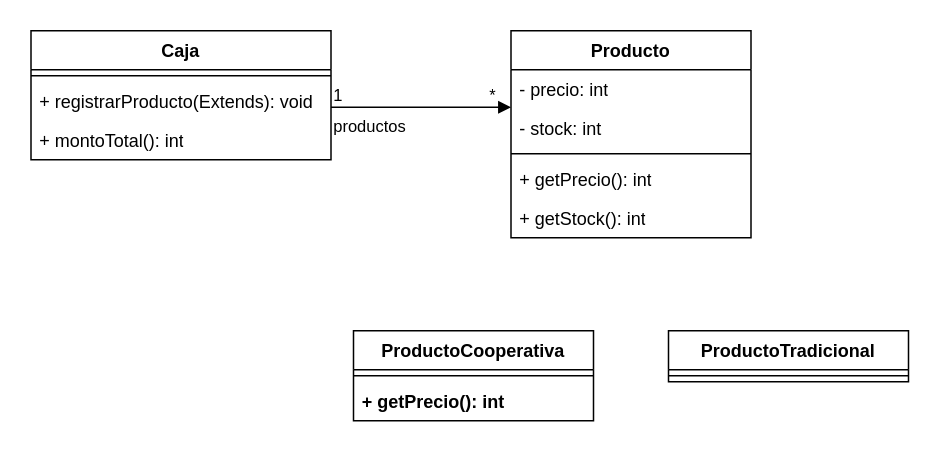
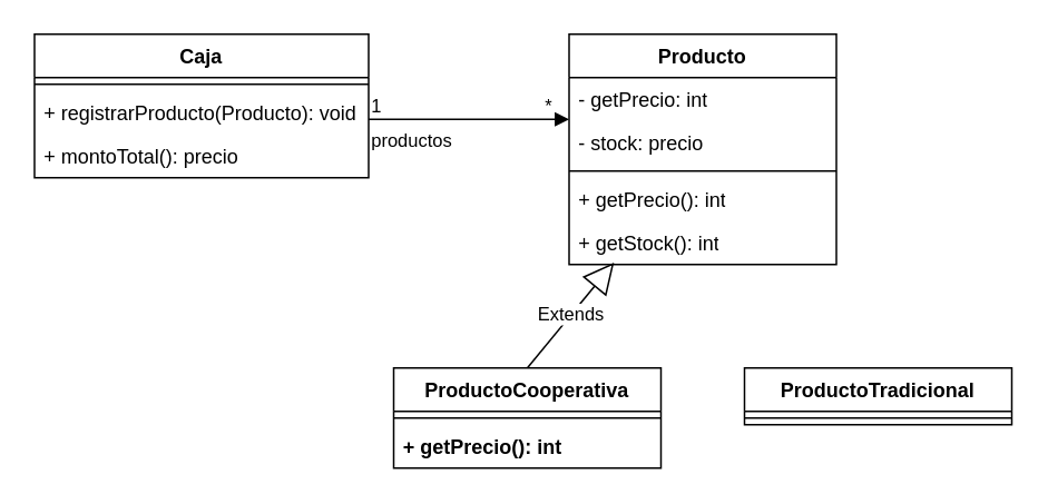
- <mxCell id="7" value="- precio: int" style="text;strokeColor=none;fillColor=none;align=left;verticalAlign=top;spacingLeft=4;spacingRight=4;overflow=hidden;rotatable=0;points=[[0,0.5],[1,0.5]];portConstraint=eastwest;whiteSpace=wrap;html=1;" vertex="1" parent="6"><mxGeometry y="26" width="160" height="26" as="geometry" /></mxCell>
+ <mxCell id="7" value="- getPrecio: int" style="text;strokeColor=none;fillColor=none;align=left;verticalAlign=top;spacingLeft=4;spacingRight=4;overflow=hidden;rotatable=0;points=[[0,0.5],[1,0.5]];portConstraint=eastwest;whiteSpace=wrap;html=1;" vertex="1" parent="6"><mxGeometry y="26" width="160" height="26" as="geometry" /></mxCell>
- <mxCell id="4" value="+ registrarProducto(Extends): void" style="text;strokeColor=none;fillColor=none;align=left;verticalAlign=top;spacingLeft=4;spacingRight=4;overflow=hidden;rotatable=0;points=[[0,0.5],[1,0.5]];portConstraint=eastwest;whiteSpace=wrap;html=1;" parent="2" vertex="1"><mxGeometry y="34" width="200" height="26" as="geometry" /></mxCell>
+ <mxCell id="4" value="+ registrarProducto(Producto): void" style="text;strokeColor=none;fillColor=none;align=left;verticalAlign=top;spacingLeft=4;spacingRight=4;overflow=hidden;rotatable=0;points=[[0,0.5],[1,0.5]];portConstraint=eastwest;whiteSpace=wrap;html=1;" parent="2" vertex="1"><mxGeometry y="34" width="200" height="26" as="geometry" /></mxCell>
- <mxCell id="8" value="- stock: int" style="text;strokeColor=none;fillColor=none;align=left;verticalAlign=top;spacingLeft=4;spacingRight=4;overflow=hidden;rotatable=0;points=[[0,0.5],[1,0.5]];portConstraint=eastwest;whiteSpace=wrap;html=1;" vertex="1" parent="6"><mxGeometry y="52" width="160" height="26" as="geometry" /></mxCell>
+ <mxCell id="8" value="- stock: precio" style="text;strokeColor=none;fillColor=none;align=left;verticalAlign=top;spacingLeft=4;spacingRight=4;overflow=hidden;rotatable=0;points=[[0,0.5],[1,0.5]];portConstraint=eastwest;whiteSpace=wrap;html=1;" vertex="1" parent="6"><mxGeometry y="52" width="160" height="26" as="geometry" /></mxCell>
- <mxCell id="5" value="+ montoTotal(): int" style="text;strokeColor=none;fillColor=none;align=left;verticalAlign=top;spacingLeft=4;spacingRight=4;overflow=hidden;rotatable=0;points=[[0,0.5],[1,0.5]];portConstraint=eastwest;whiteSpace=wrap;html=1;" vertex="1" parent="2"><mxGeometry y="60" width="200" height="26" as="geometry" /></mxCell>
+ <mxCell id="5" value="+ montoTotal(): precio" style="text;strokeColor=none;fillColor=none;align=left;verticalAlign=top;spacingLeft=4;spacingRight=4;overflow=hidden;rotatable=0;points=[[0,0.5],[1,0.5]];portConstraint=eastwest;whiteSpace=wrap;html=1;" vertex="1" parent="2"><mxGeometry y="60" width="200" height="26" as="geometry" /></mxCell>
+ <mxCell id="20" value="Extends" style="endArrow=block;endSize=16;endFill=0;html=1;rounded=0;exitX=0.5;exitY=0;exitDx=0;exitDy=0;entryX=0.168;entryY=0.956;entryDx=0;entryDy=0;entryPerimeter=0;" edge="1" parent="1" source="16" target="13"><mxGeometry width="160" relative="1" as="geometry"><mxPoint x="230" y="140" as="sourcePoint" /><mxPoint x="383" y="130" as="targetPoint" /></mxGeometry></mxCell>
